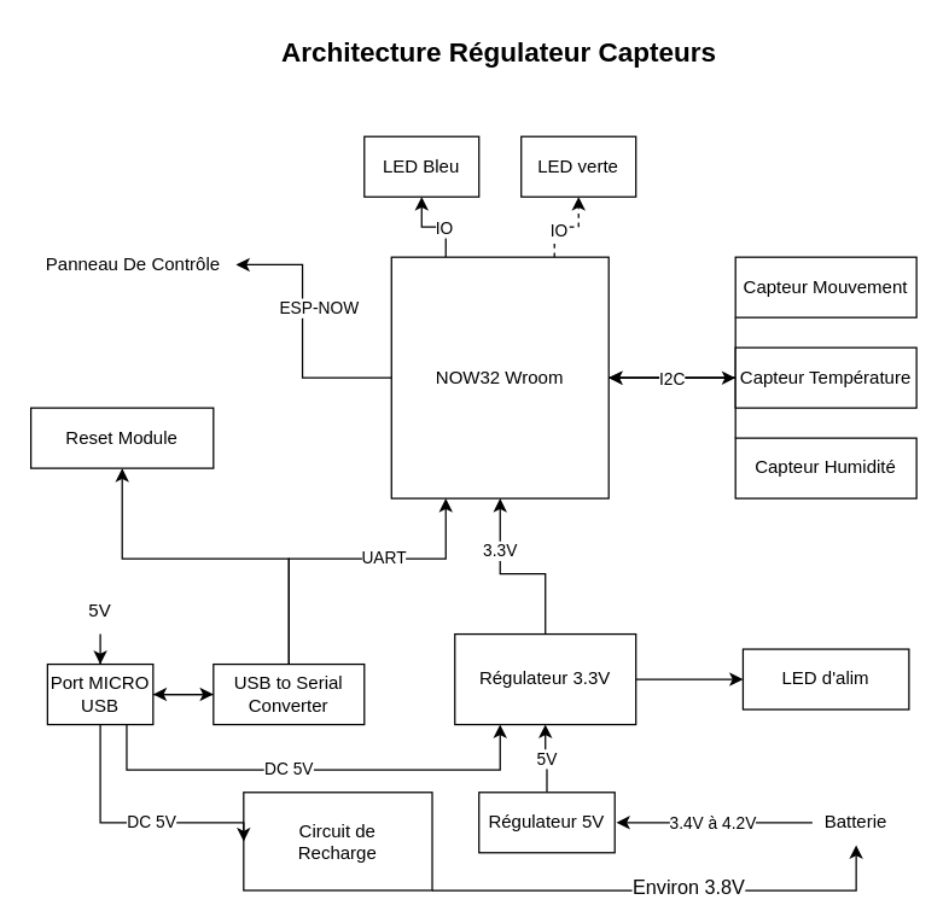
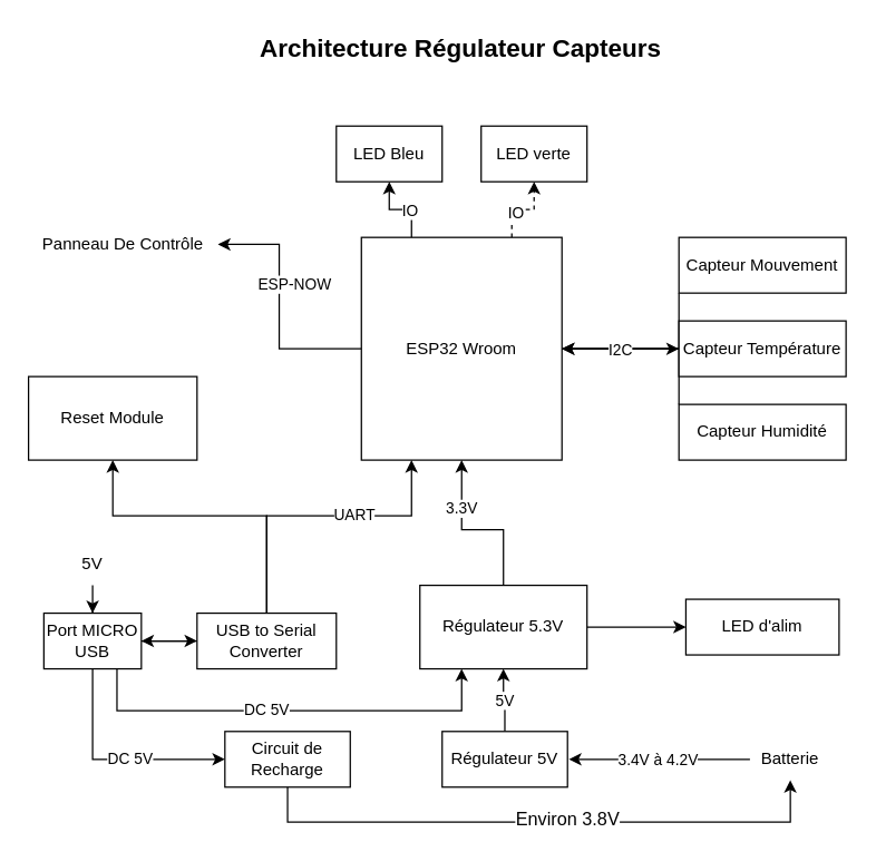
- <mxCell id="10" value="NOW32 Wroom" style="rounded=0;whiteSpace=wrap;html=1;" parent="1" vertex="1"><mxGeometry x="259" y="170" width="144" height="160" as="geometry" /></mxCell>
+ <mxCell id="10" value="ESP32 Wroom" style="rounded=0;whiteSpace=wrap;html=1;" parent="1" vertex="1"><mxGeometry x="259" y="170" width="144" height="160" as="geometry" /></mxCell>
- <mxCell id="44" value="Reset Module" style="rounded=0;whiteSpace=wrap;html=1;" parent="1" vertex="1"><mxGeometry x="20" y="270" width="121" height="40" as="geometry" /></mxCell>
+ <mxCell id="44" value="Reset Module" style="rounded=0;whiteSpace=wrap;html=1;" parent="1" vertex="1"><mxGeometry x="20" y="270" width="121" height="60" as="geometry" /></mxCell>
- <mxCell id="20" value="Régulateur 3.3V" style="rounded=0;whiteSpace=wrap;html=1;" parent="1" vertex="1"><mxGeometry x="301" y="420" width="120" height="60" as="geometry" /></mxCell>
+ <mxCell id="20" value="Régulateur 5.3V" style="rounded=0;whiteSpace=wrap;html=1;" parent="1" vertex="1"><mxGeometry x="301" y="420" width="120" height="60" as="geometry" /></mxCell>
- <mxCell id="26" value="Circuit de &lt;br&gt;Recharge" style="rounded=0;whiteSpace=wrap;html=1;" parent="1" vertex="1"><mxGeometry x="161" y="525" width="125" height="65" as="geometry" /></mxCell>
+ <mxCell id="26" value="Circuit de &lt;br&gt;Recharge" style="rounded=0;whiteSpace=wrap;html=1;" parent="1" vertex="1"><mxGeometry x="161" y="525" width="90" height="40" as="geometry" /></mxCell>
